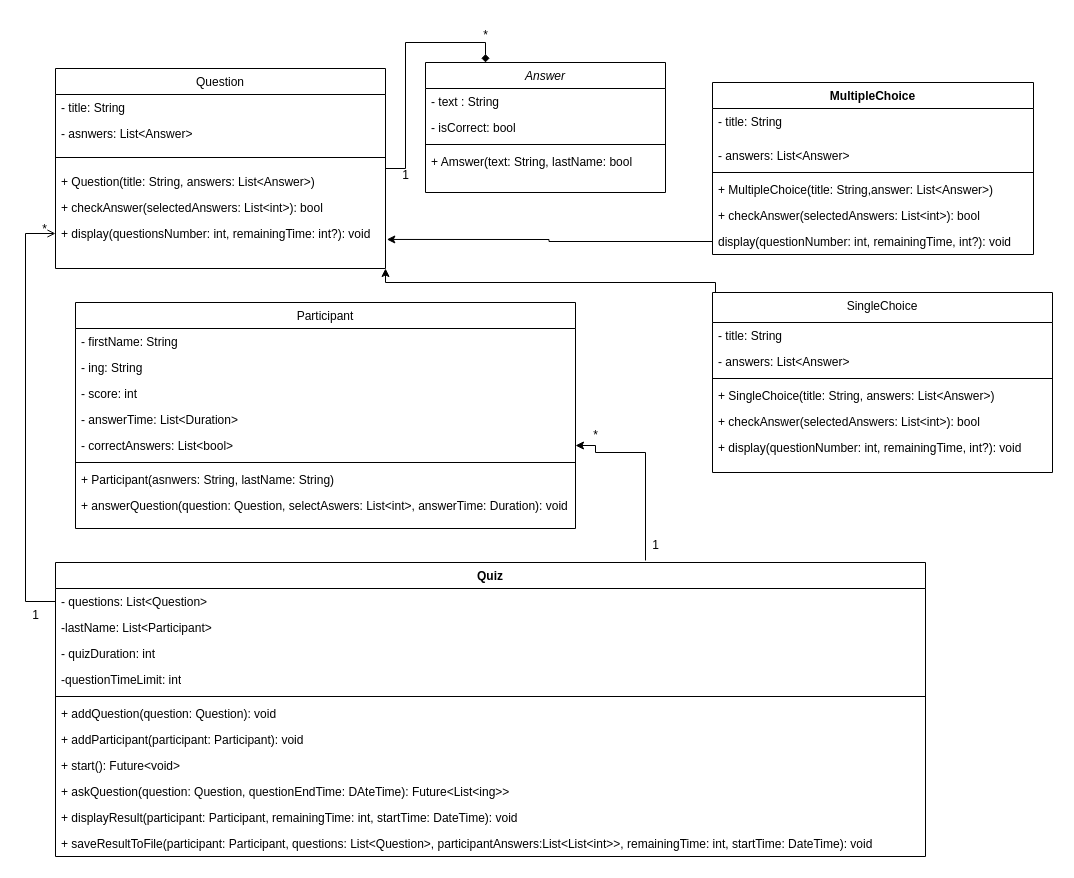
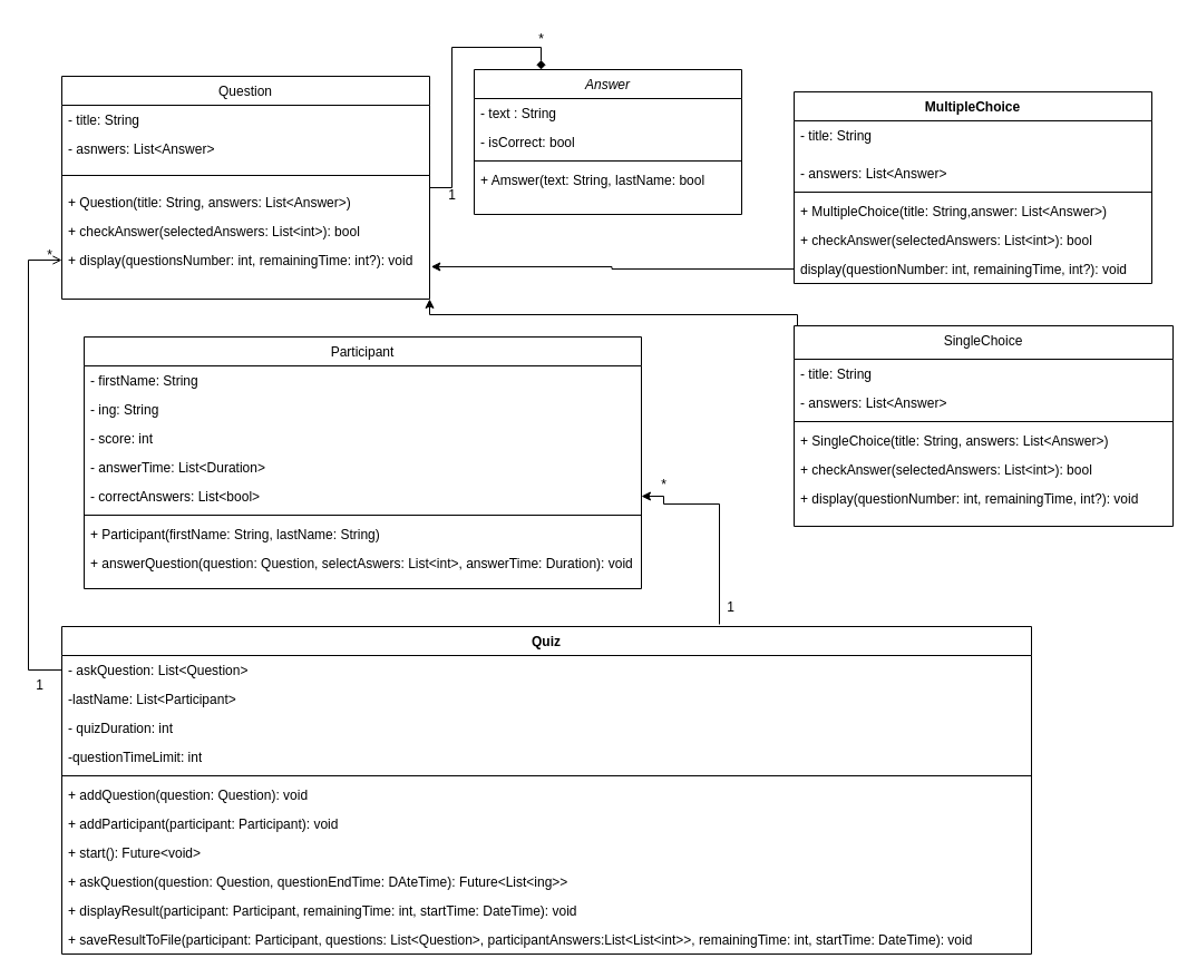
- <mxCell id="29" value="+ Participant(asnwers: String, lastName: String)" style="text;align=left;verticalAlign=top;spacingLeft=4;spacingRight=4;overflow=hidden;rotatable=0;points=[[0,0.5],[1,0.5]];portConstraint=eastwest;" parent="22" vertex="1"><mxGeometry y="164" width="500" height="26" as="geometry" /></mxCell>
+ <mxCell id="29" value="+ Participant(firstName: String, lastName: String)" style="text;align=left;verticalAlign=top;spacingLeft=4;spacingRight=4;overflow=hidden;rotatable=0;points=[[0,0.5],[1,0.5]];portConstraint=eastwest;" parent="22" vertex="1"><mxGeometry y="164" width="500" height="26" as="geometry" /></mxCell>
- <mxCell id="40" value="- questions: List&amp;lt;Question&amp;gt;" style="text;strokeColor=none;fillColor=none;align=left;verticalAlign=top;spacingLeft=4;spacingRight=4;overflow=hidden;rotatable=0;points=[[0,0.5],[1,0.5]];portConstraint=eastwest;whiteSpace=wrap;html=1;" vertex="1" parent="39"><mxGeometry y="26" width="870" height="26" as="geometry" /></mxCell>
+ <mxCell id="40" value="- askQuestion: List&amp;lt;Question&amp;gt;" style="text;strokeColor=none;fillColor=none;align=left;verticalAlign=top;spacingLeft=4;spacingRight=4;overflow=hidden;rotatable=0;points=[[0,0.5],[1,0.5]];portConstraint=eastwest;whiteSpace=wrap;html=1;" vertex="1" parent="39"><mxGeometry y="26" width="870" height="26" as="geometry" /></mxCell>
